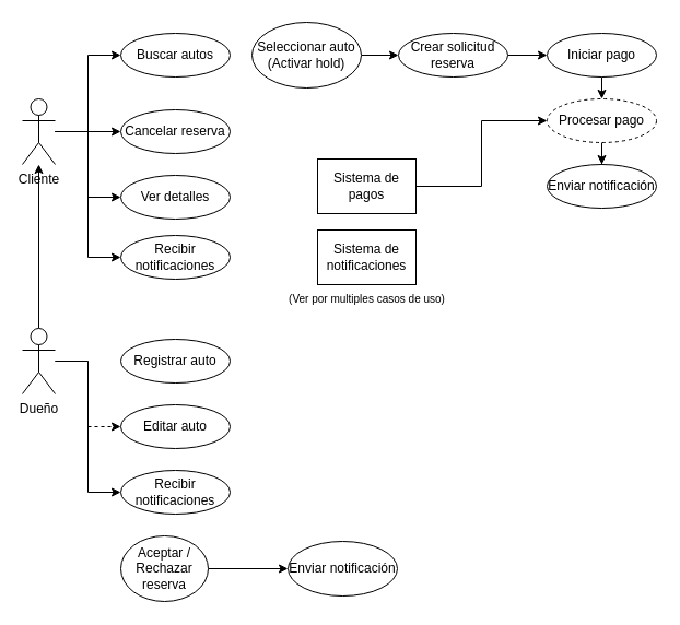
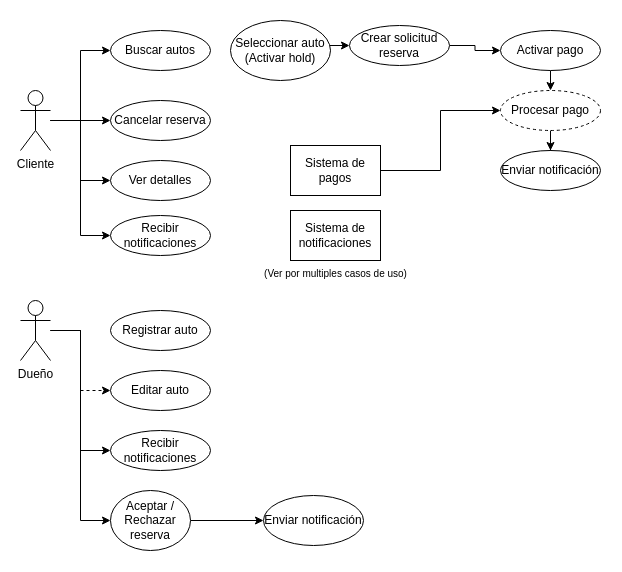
- <mxCell id="14" value="Crear solicitud reserva" style="ellipse;whiteSpace=wrap;html=1;align=center;" vertex="1" parent="1"><mxGeometry x="364" y="30" width="100" height="40" as="geometry" /></mxCell>
+ <mxCell id="14" value="Crear solicitud reserva" style="ellipse;whiteSpace=wrap;html=1;align=center;" vertex="1" parent="1"><mxGeometry x="349" y="25" width="100" height="40" as="geometry" /></mxCell>
- <mxCell id="22" value="Iniciar pago" style="ellipse;whiteSpace=wrap;html=1;align=center;" vertex="1" parent="1"><mxGeometry x="500" y="30" width="100" height="40" as="geometry" /></mxCell>
+ <mxCell id="22" value="Activar pago" style="ellipse;whiteSpace=wrap;html=1;align=center;" vertex="1" parent="1"><mxGeometry x="500" y="30" width="100" height="40" as="geometry" /></mxCell>
- <mxCell id="9" style="edgeStyle=orthogonalEdgeStyle;rounded=0;orthogonalLoop=1;jettySize=auto;html=1;" edge="1" parent="1" source="10" target="6"><mxGeometry relative="1" as="geometry" /></mxCell>
+ <mxCell id="9" style="edgeStyle=orthogonalEdgeStyle;rounded=0;orthogonalLoop=1;jettySize=auto;html=1;entryX=0;entryY=0.5;entryDx=0;entryDy=0;" edge="1" parent="1" source="10" target="32"><mxGeometry relative="1" as="geometry" /></mxCell>
